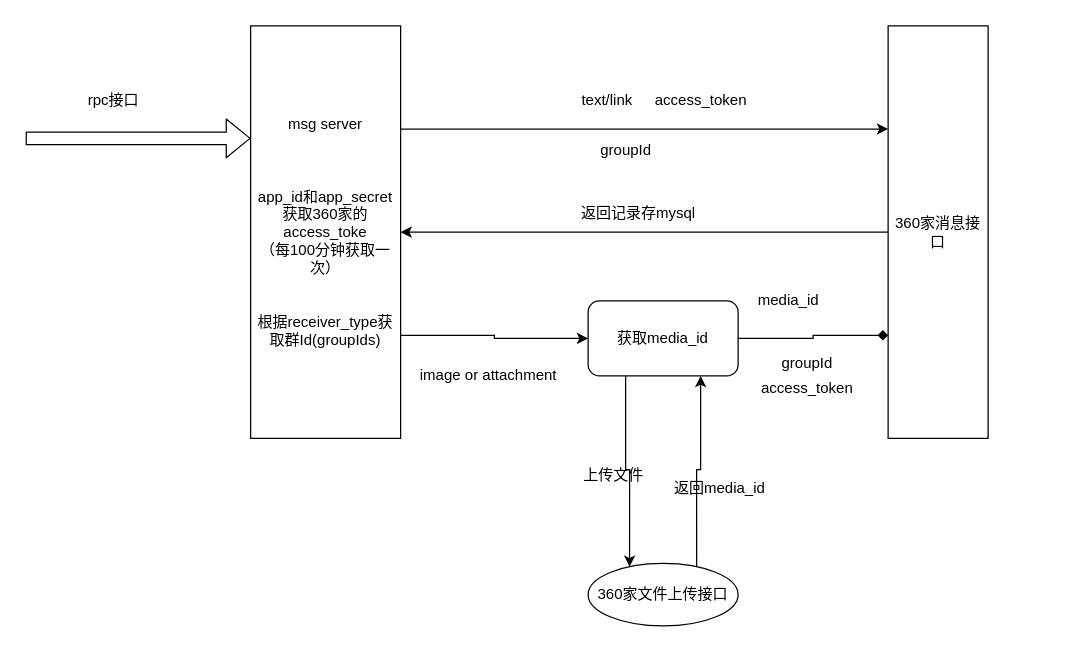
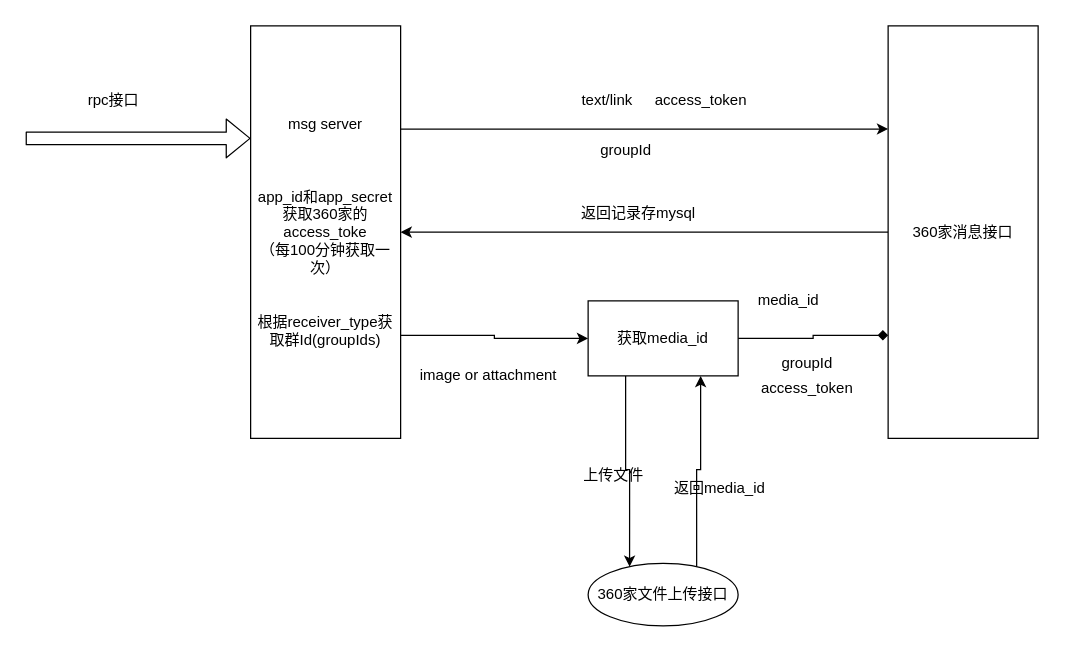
- <mxCell id="9" value="360家消息接口" style="rounded=0;whiteSpace=wrap;html=1;" vertex="1" parent="1"><mxGeometry x="710" y="20" width="80" height="330" as="geometry" /></mxCell>
+ <mxCell id="9" value="360家消息接口" style="rounded=0;whiteSpace=wrap;html=1;" vertex="1" parent="1"><mxGeometry x="710" y="20" width="120" height="330" as="geometry" /></mxCell>
- <mxCell id="16" value="获取media_id" style="whiteSpace=wrap;html=1;rounded=1;" vertex="1" parent="1"><mxGeometry x="470" y="240" width="120" height="60" as="geometry" /></mxCell>
+ <mxCell id="16" value="获取media_id" style="rounded=0;whiteSpace=wrap;html=1;" vertex="1" parent="1"><mxGeometry x="470" y="240" width="120" height="60" as="geometry" /></mxCell>
